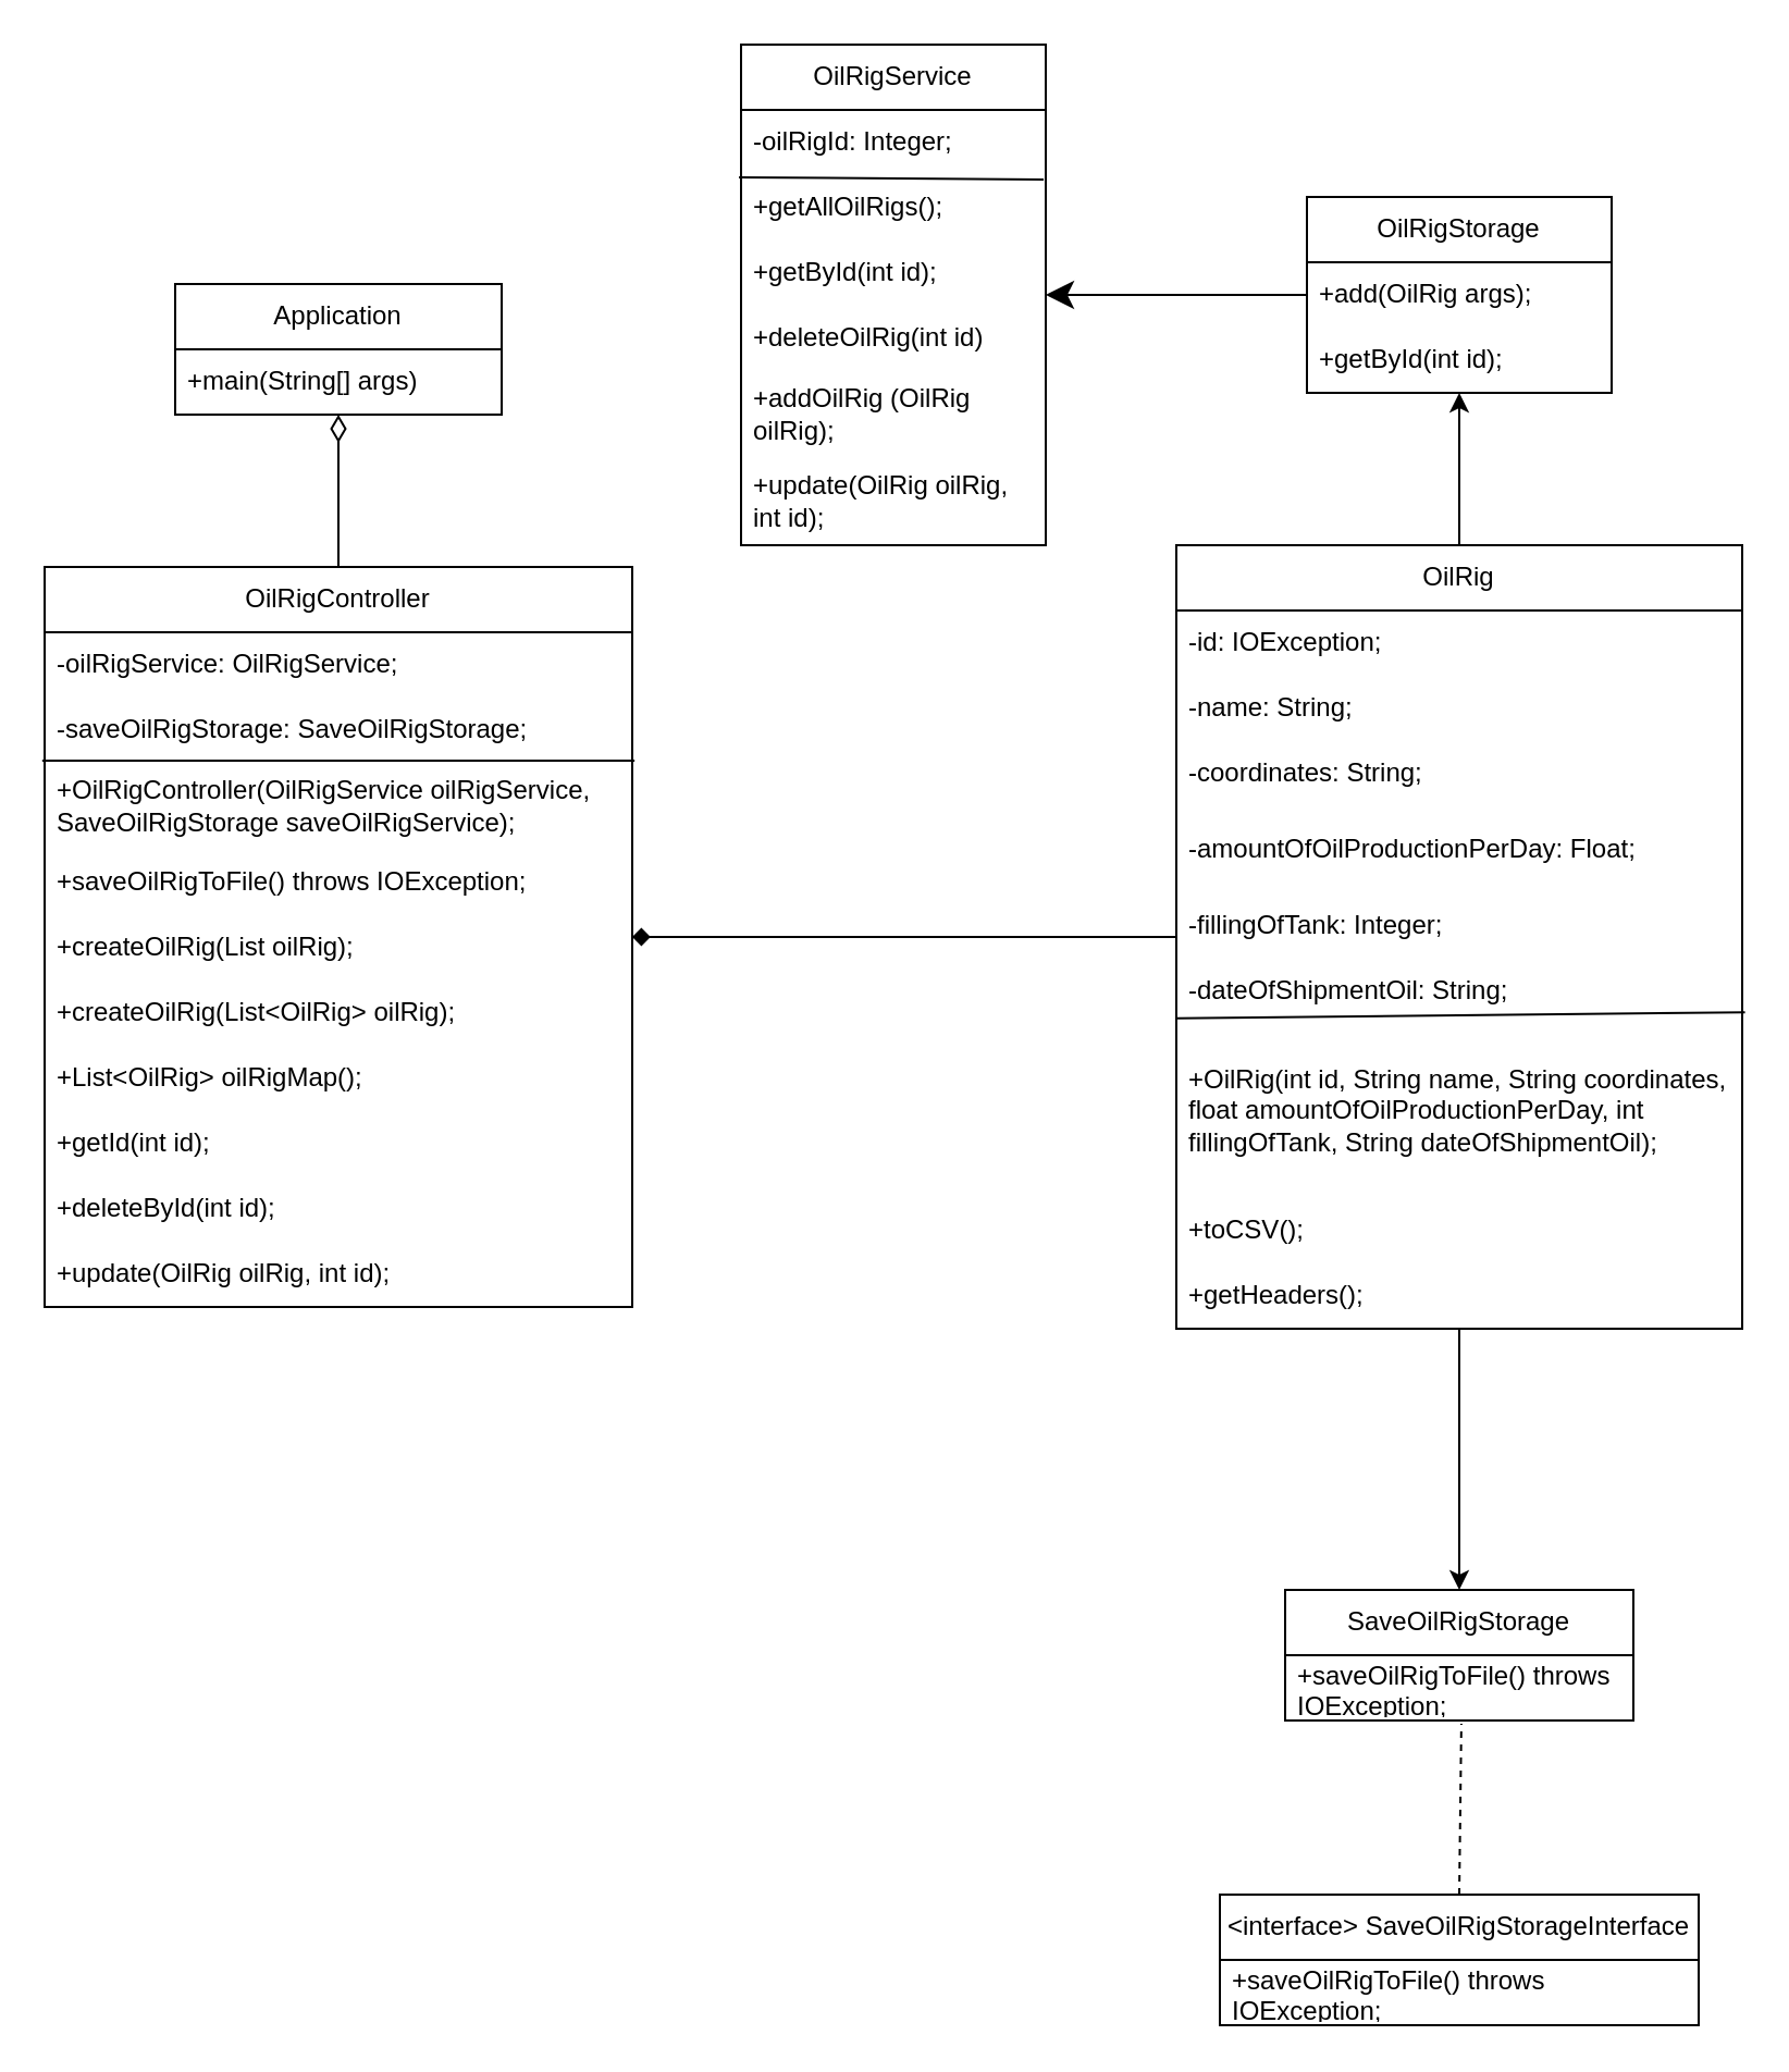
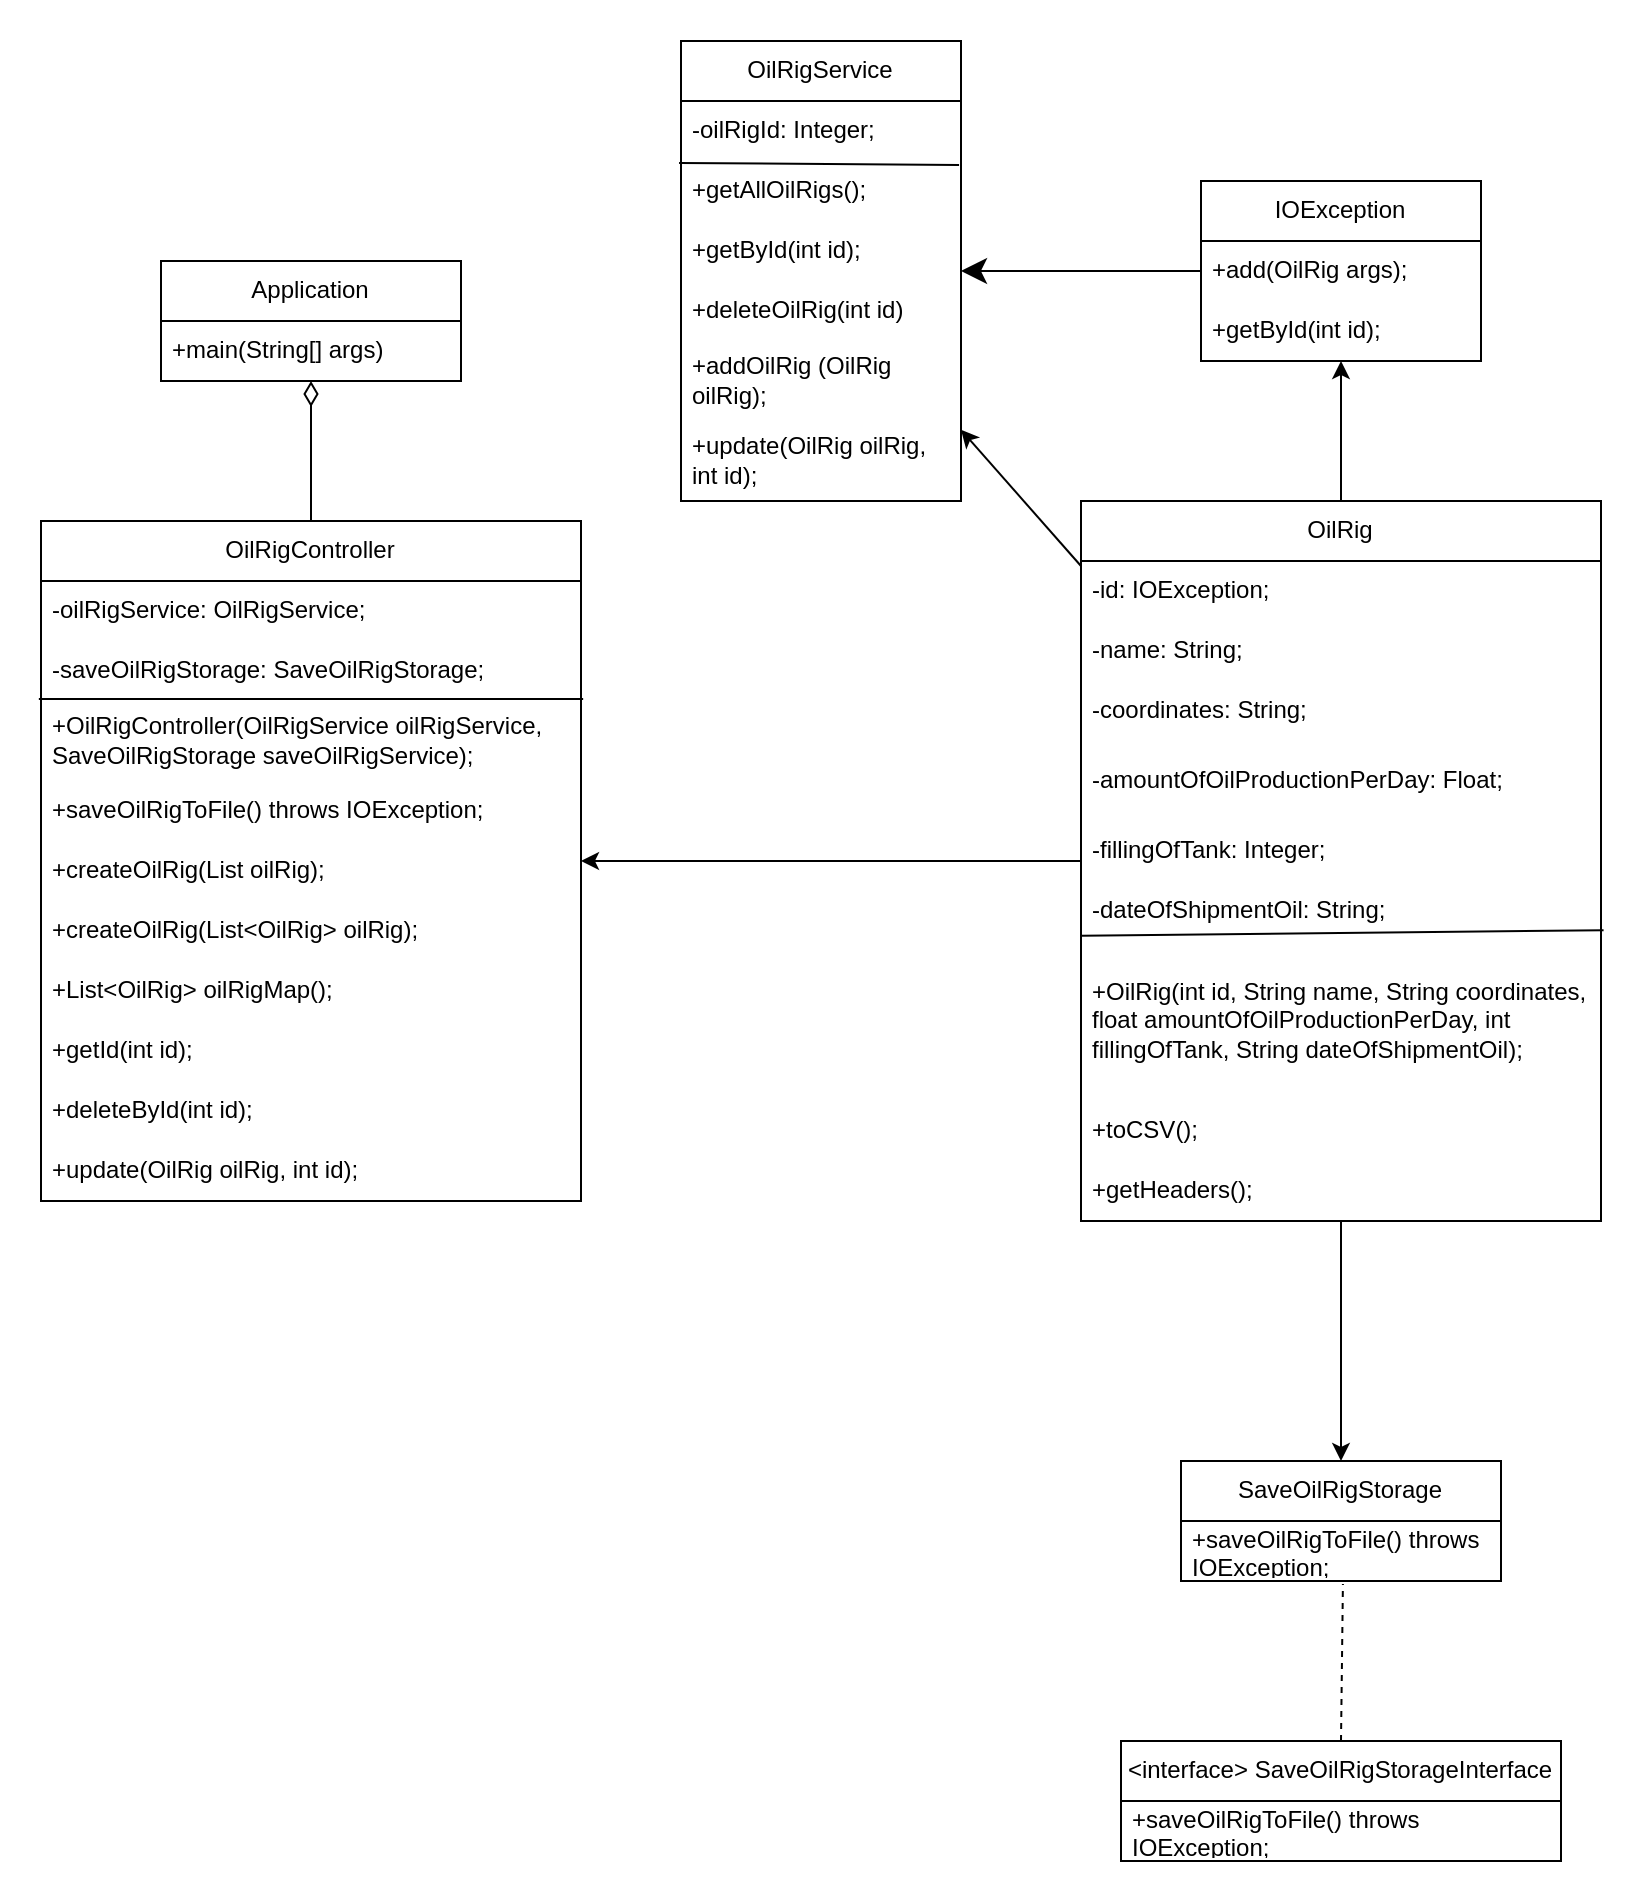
- <mxCell id="35" value="OilRigStorage&lt;br&gt;" style="swimlane;fontStyle=0;childLayout=stackLayout;horizontal=1;startSize=30;horizontalStack=0;resizeParent=1;resizeParentMax=0;resizeLast=0;collapsible=1;marginBottom=0;whiteSpace=wrap;html=1;strokeColor=default;strokeWidth=1;" vertex="1" parent="1"><mxGeometry x="600" y="90" width="140" height="90" as="geometry" /></mxCell>
+ <mxCell id="35" value="IOException&lt;br&gt;" style="swimlane;fontStyle=0;childLayout=stackLayout;horizontal=1;startSize=30;horizontalStack=0;resizeParent=1;resizeParentMax=0;resizeLast=0;collapsible=1;marginBottom=0;whiteSpace=wrap;html=1;strokeColor=default;strokeWidth=1;" vertex="1" parent="1"><mxGeometry x="600" y="90" width="140" height="90" as="geometry" /></mxCell>
+ <mxCell id="44" value="" style="endArrow=classic;html=1;rounded=0;" edge="1" parent="1" source="16" target="27"><mxGeometry width="50" height="50" relative="1" as="geometry"><mxPoint x="170" y="470" as="sourcePoint" /><mxPoint x="220" y="420" as="targetPoint" /></mxGeometry></mxCell>
- <mxCell id="45" value="" style="endArrow=diamond;html=1;rounded=0;" edge="1" parent="1" source="16" target="4"><mxGeometry width="50" height="50" relative="1" as="geometry"><mxPoint x="170" y="540" as="sourcePoint" /><mxPoint x="220" y="490" as="targetPoint" /></mxGeometry></mxCell>
+ <mxCell id="45" value="" style="endArrow=classic;html=1;rounded=0;" edge="1" parent="1" source="16" target="4"><mxGeometry width="50" height="50" relative="1" as="geometry"><mxPoint x="170" y="540" as="sourcePoint" /><mxPoint x="220" y="490" as="targetPoint" /></mxGeometry></mxCell>
